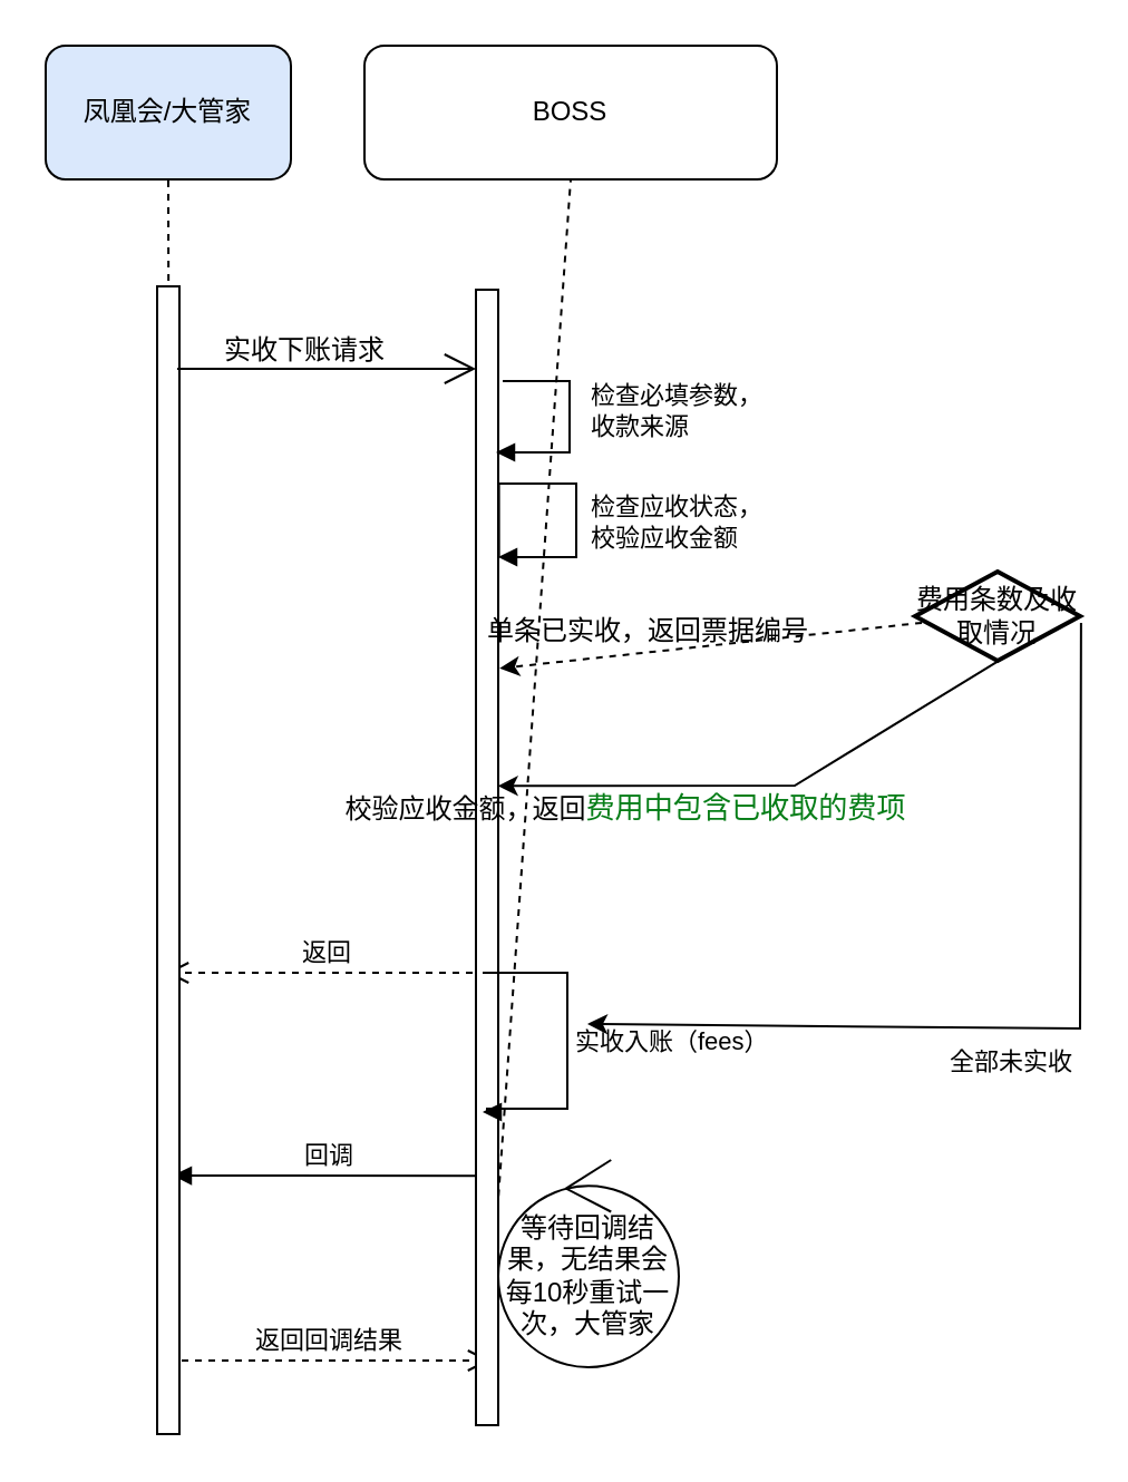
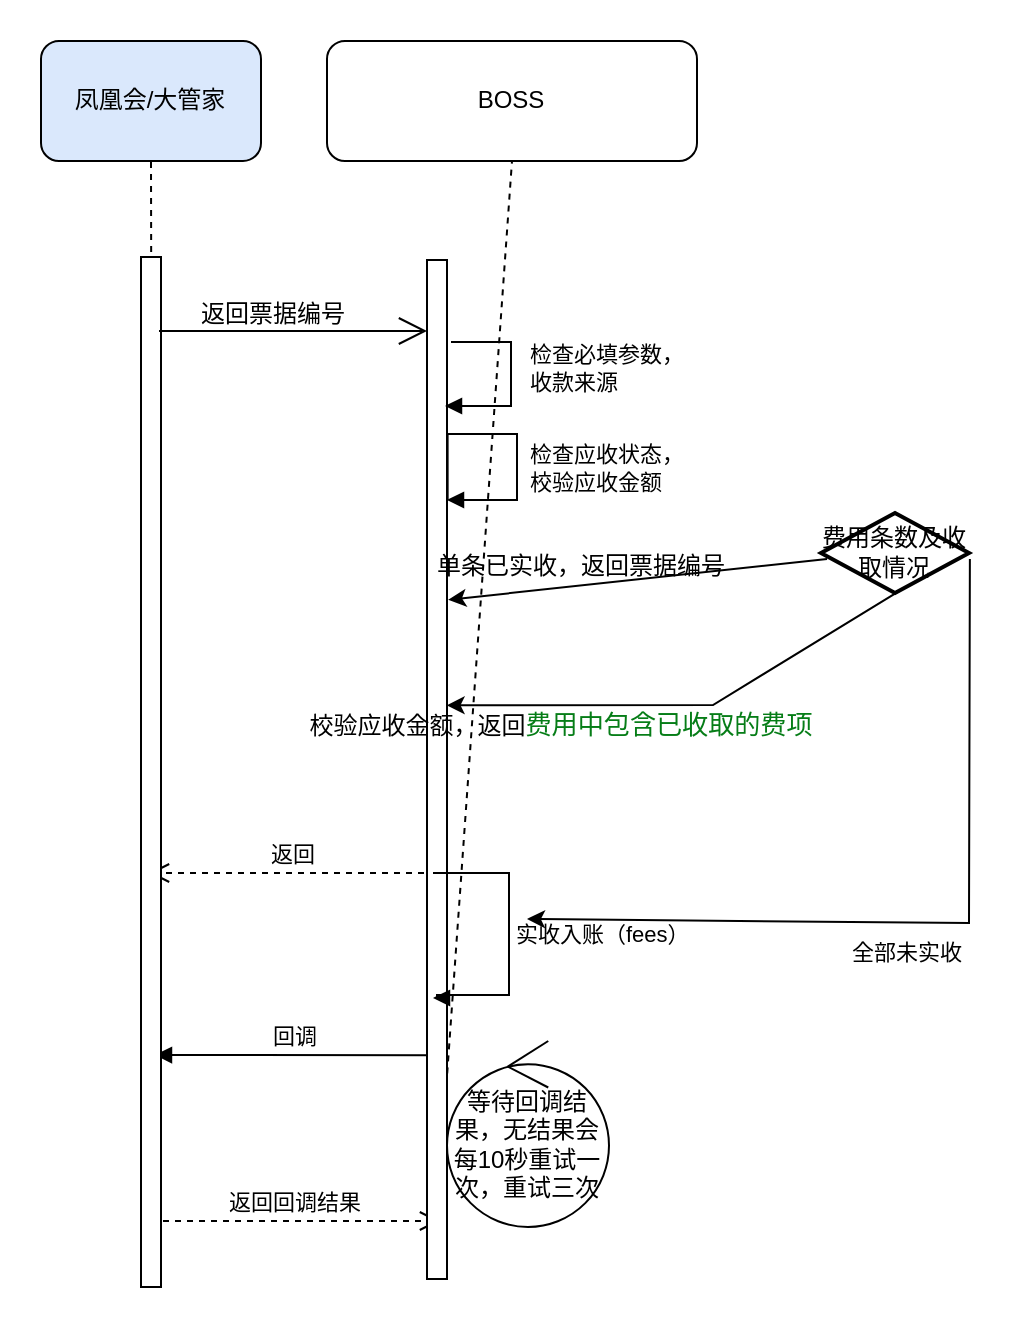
- <mxCell id="7" value="实收下账请求" style="text;html=1;align=center;verticalAlign=middle;resizable=0;points=[];autosize=1;strokeColor=none;fillColor=none;" parent="1" vertex="1"><mxGeometry x="91" y="144" width="90" height="26" as="geometry" /></mxCell>
+ <mxCell id="7" value="返回票据编号" style="text;html=1;align=center;verticalAlign=middle;resizable=0;points=[];autosize=1;strokeColor=none;fillColor=none;" parent="1" vertex="1"><mxGeometry x="91" y="144" width="90" height="26" as="geometry" /></mxCell>
- <mxCell id="18" value="" style="endArrow=classic;html=1;rounded=0;exitX=0.041;exitY=0.574;exitDx=0;exitDy=0;exitPerimeter=0;entryX=0.09;entryY=1.131;entryDx=0;entryDy=0;entryPerimeter=0;dashed=1;" edge="1" parent="1" source="17" target="19"><mxGeometry width="50" height="50" relative="1" as="geometry"><mxPoint x="320" y="335" as="sourcePoint" /><mxPoint x="334.624" y="337.624" as="targetPoint" /><Array as="points" /></mxGeometry></mxCell>
+ <mxCell id="18" value="" style="endArrow=classic;html=1;rounded=0;exitX=0.041;exitY=0.574;exitDx=0;exitDy=0;exitPerimeter=0;entryX=0.09;entryY=1.131;entryDx=0;entryDy=0;entryPerimeter=0;" edge="1" parent="1" source="17" target="19"><mxGeometry width="50" height="50" relative="1" as="geometry"><mxPoint x="320" y="335" as="sourcePoint" /><mxPoint x="334.624" y="337.624" as="targetPoint" /><Array as="points" /></mxGeometry></mxCell>
- <mxCell id="16" value="等待回调结果，无结果会每10秒重试一次，大管家" style="ellipse;shape=umlControl;whiteSpace=wrap;html=1;" parent="1" vertex="1"><mxGeometry x="223" y="520" width="81" height="93" as="geometry" /></mxCell>
+ <mxCell id="16" value="等待回调结果，无结果会每10秒重试一次，重试三次" style="ellipse;shape=umlControl;whiteSpace=wrap;html=1;" parent="1" vertex="1"><mxGeometry x="223" y="520" width="81" height="93" as="geometry" /></mxCell>
